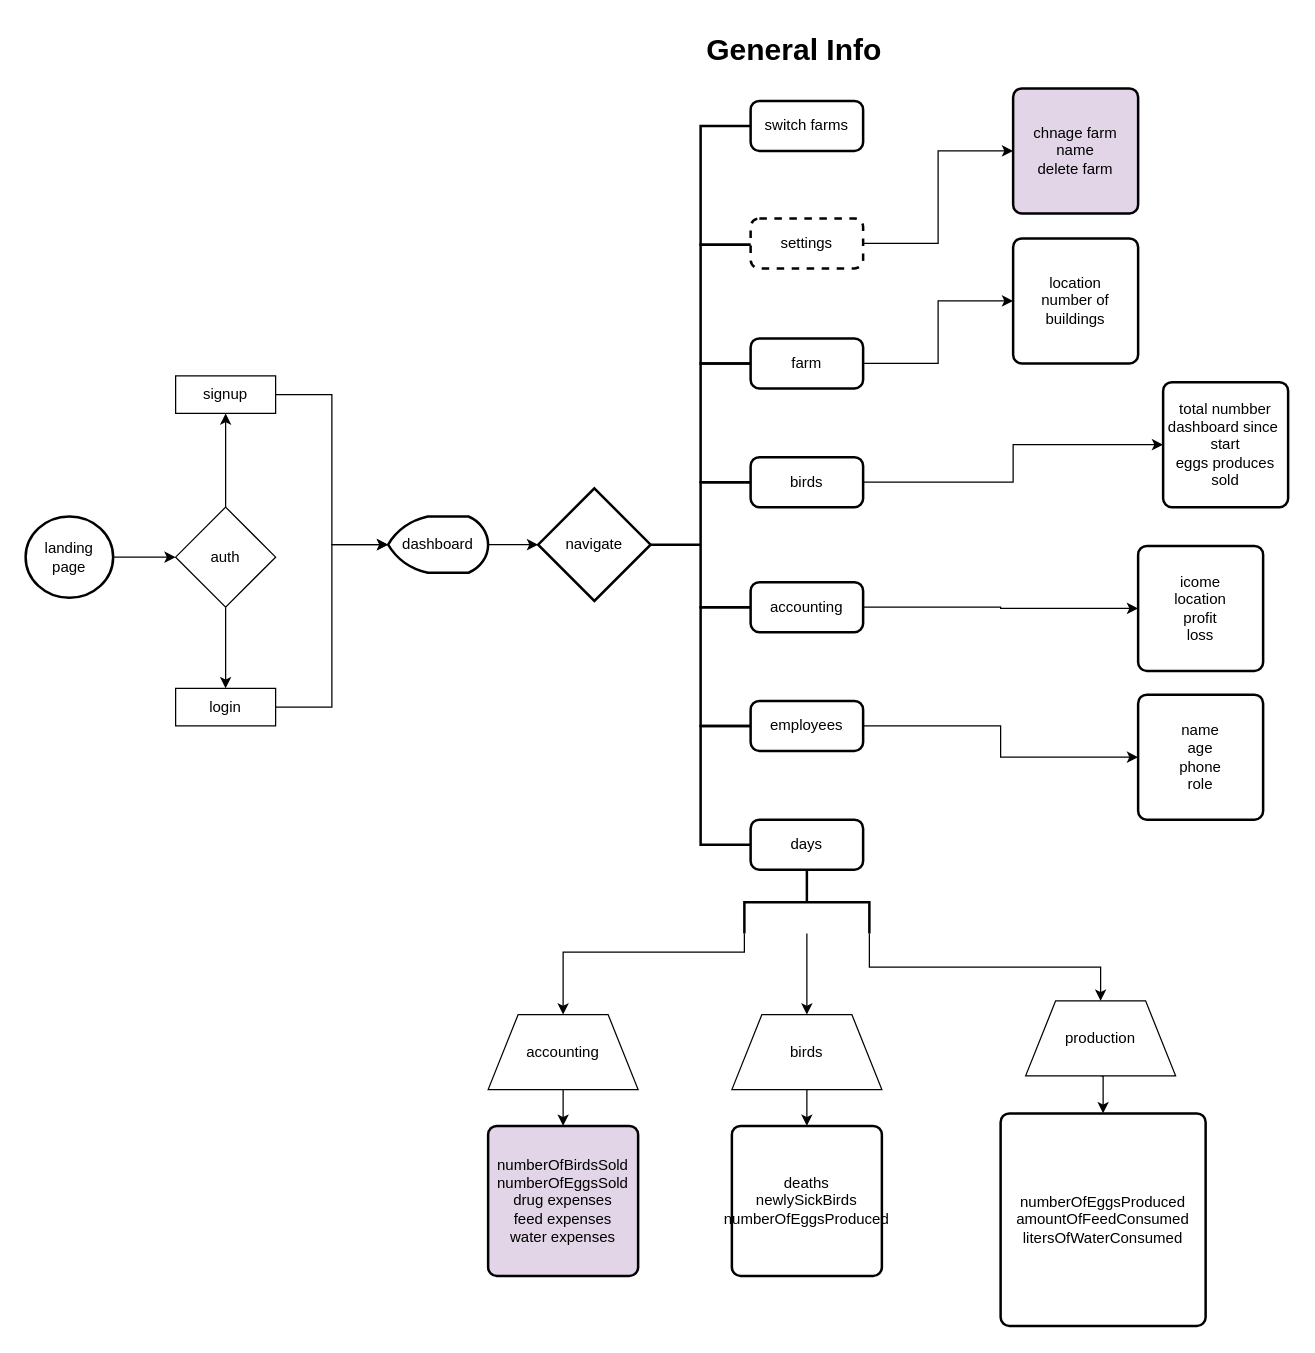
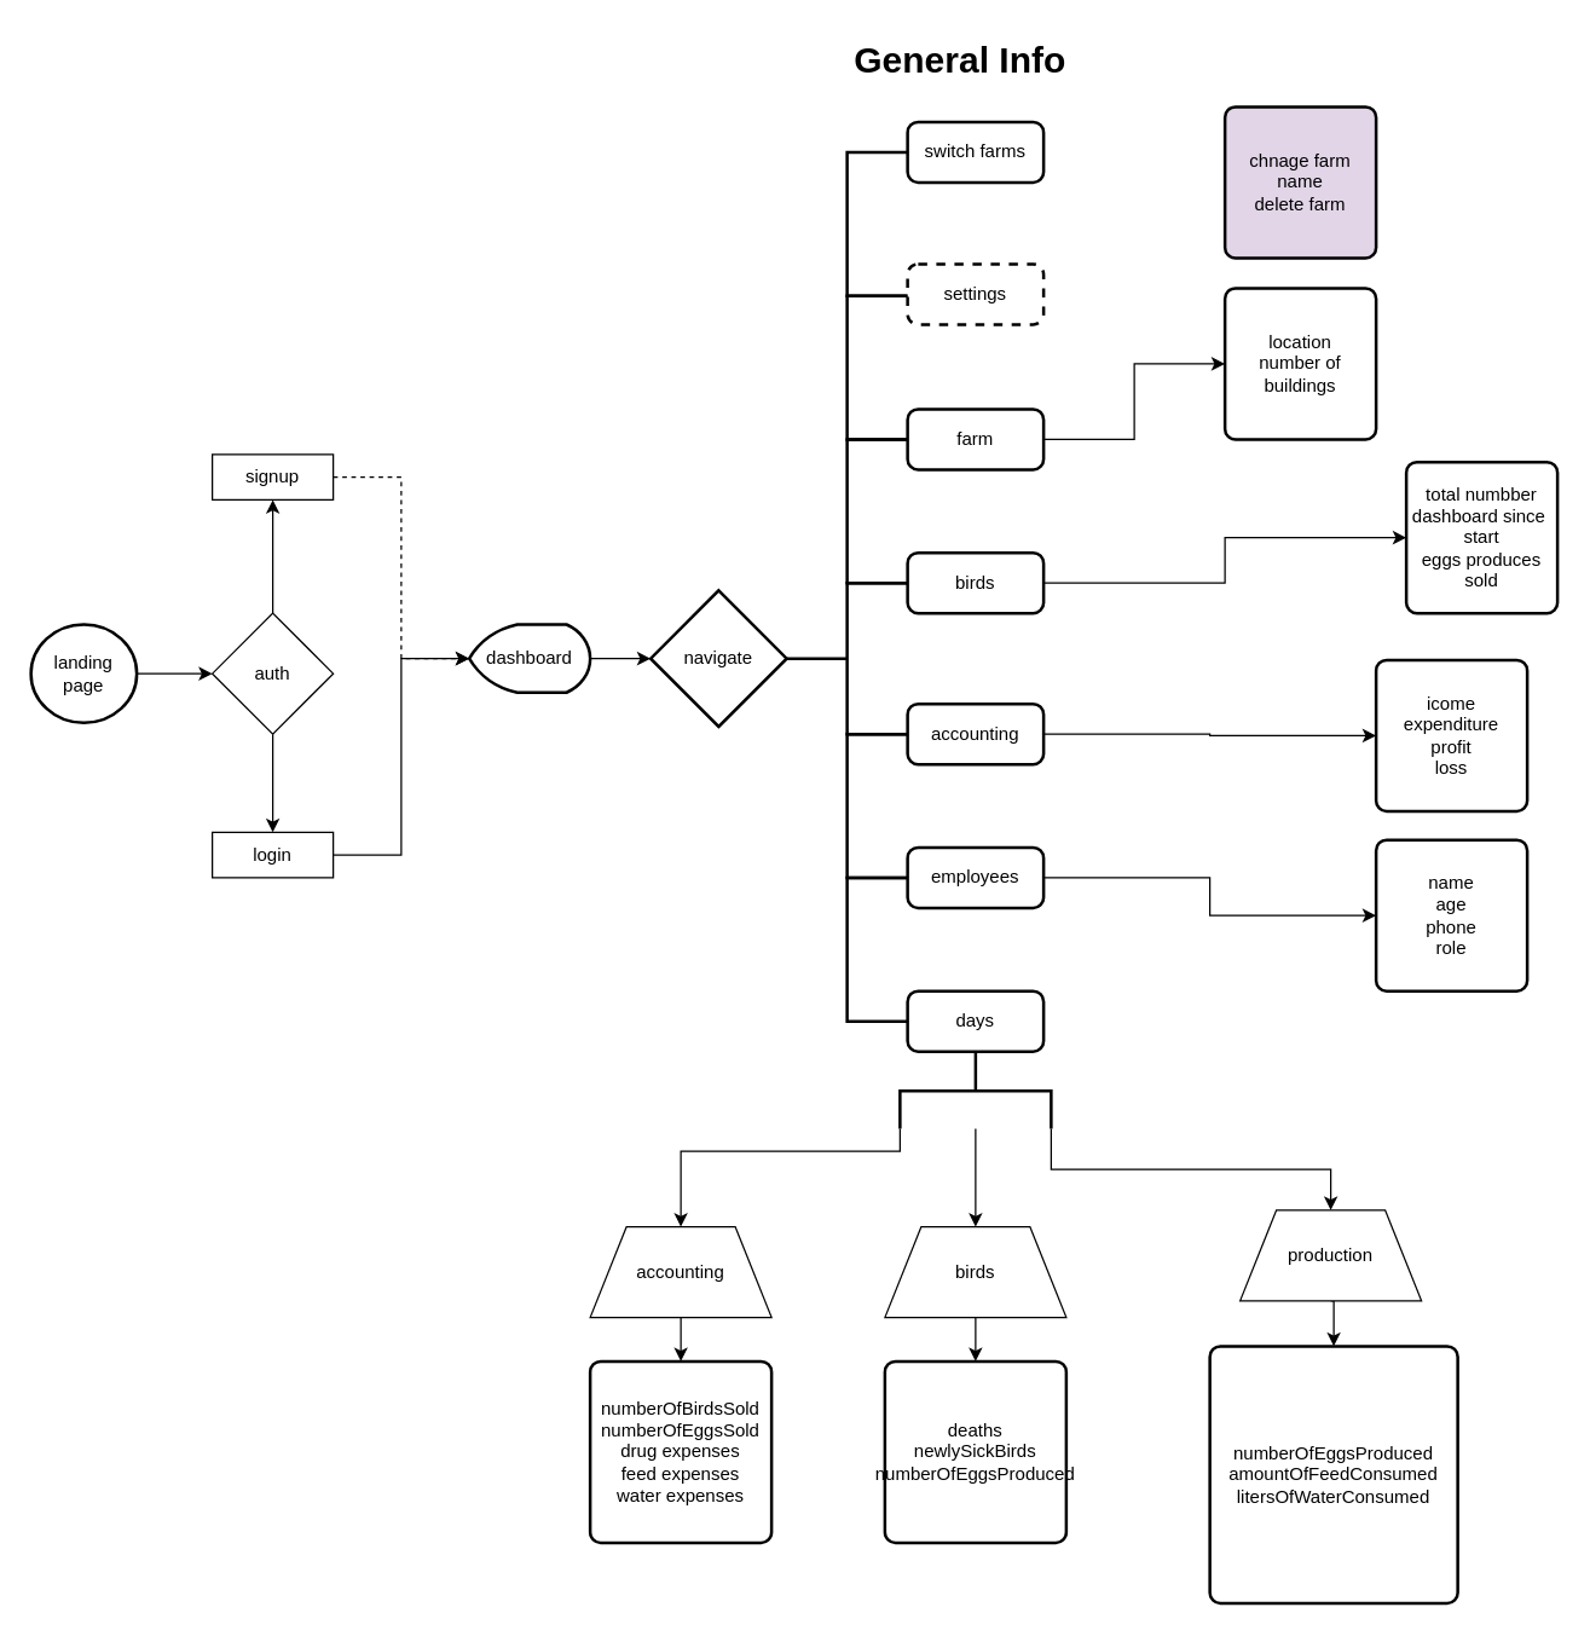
- <mxCell id="46" style="edgeStyle=orthogonalEdgeStyle;rounded=0;orthogonalLoop=1;jettySize=auto;html=1;entryX=0;entryY=0.5;entryDx=0;entryDy=0;" parent="1" source="47" target="48" edge="1"><mxGeometry relative="1" as="geometry" /></mxCell>
- <mxCell id="6" style="edgeStyle=orthogonalEdgeStyle;rounded=0;orthogonalLoop=1;jettySize=auto;html=1;entryX=0;entryY=0.5;entryDx=0;entryDy=0;entryPerimeter=0;" parent="1" source="7" target="12" edge="1"><mxGeometry relative="1" as="geometry"><mxPoint x="300" y="430" as="targetPoint" /></mxGeometry></mxCell>
+ <mxCell id="6" style="edgeStyle=orthogonalEdgeStyle;rounded=0;orthogonalLoop=1;jettySize=auto;html=1;entryX=0;entryY=0.5;entryDx=0;entryDy=0;entryPerimeter=0;dashed=1;" parent="1" source="7" target="12" edge="1"><mxGeometry relative="1" as="geometry"><mxPoint x="300" y="430" as="targetPoint" /></mxGeometry></mxCell>
- <mxCell id="26" value="icome&lt;br&gt;location&lt;br&gt;profit&lt;br&gt;loss" style="rounded=1;whiteSpace=wrap;html=1;absoluteArcSize=1;arcSize=14;strokeWidth=2;" parent="1" vertex="1"><mxGeometry x="910" y="436" width="100" height="100" as="geometry" /></mxCell>
+ <mxCell id="26" value="icome&lt;br&gt;expenditure&lt;br&gt;profit&lt;br&gt;loss" style="rounded=1;whiteSpace=wrap;html=1;absoluteArcSize=1;arcSize=14;strokeWidth=2;" parent="1" vertex="1"><mxGeometry x="910" y="436" width="100" height="100" as="geometry" /></mxCell>
- <mxCell id="34" value="&lt;div&gt;&lt;br&gt;&lt;/div&gt;&lt;div&gt;numberOfBirdsSold&lt;/div&gt;&lt;div&gt;numberOfEggsSold&lt;/div&gt;&lt;div&gt;drug expenses&lt;/div&gt;&lt;div&gt;feed expenses&lt;/div&gt;&lt;div&gt;water expenses&lt;/div&gt;&lt;div&gt;&lt;br&gt;&lt;/div&gt;" style="rounded=1;whiteSpace=wrap;html=1;absoluteArcSize=1;arcSize=14;strokeWidth=2;fillColor=#e1d5e7;" parent="1" vertex="1"><mxGeometry x="390" y="900" width="120" height="120" as="geometry" /></mxCell>
+ <mxCell id="34" value="&lt;div&gt;&lt;br&gt;&lt;/div&gt;&lt;div&gt;numberOfBirdsSold&lt;/div&gt;&lt;div&gt;numberOfEggsSold&lt;/div&gt;&lt;div&gt;drug expenses&lt;/div&gt;&lt;div&gt;feed expenses&lt;/div&gt;&lt;div&gt;water expenses&lt;/div&gt;&lt;div&gt;&lt;br&gt;&lt;/div&gt;" style="rounded=1;whiteSpace=wrap;html=1;absoluteArcSize=1;arcSize=14;strokeWidth=2;" parent="1" vertex="1"><mxGeometry x="390" y="900" width="120" height="120" as="geometry" /></mxCell>
